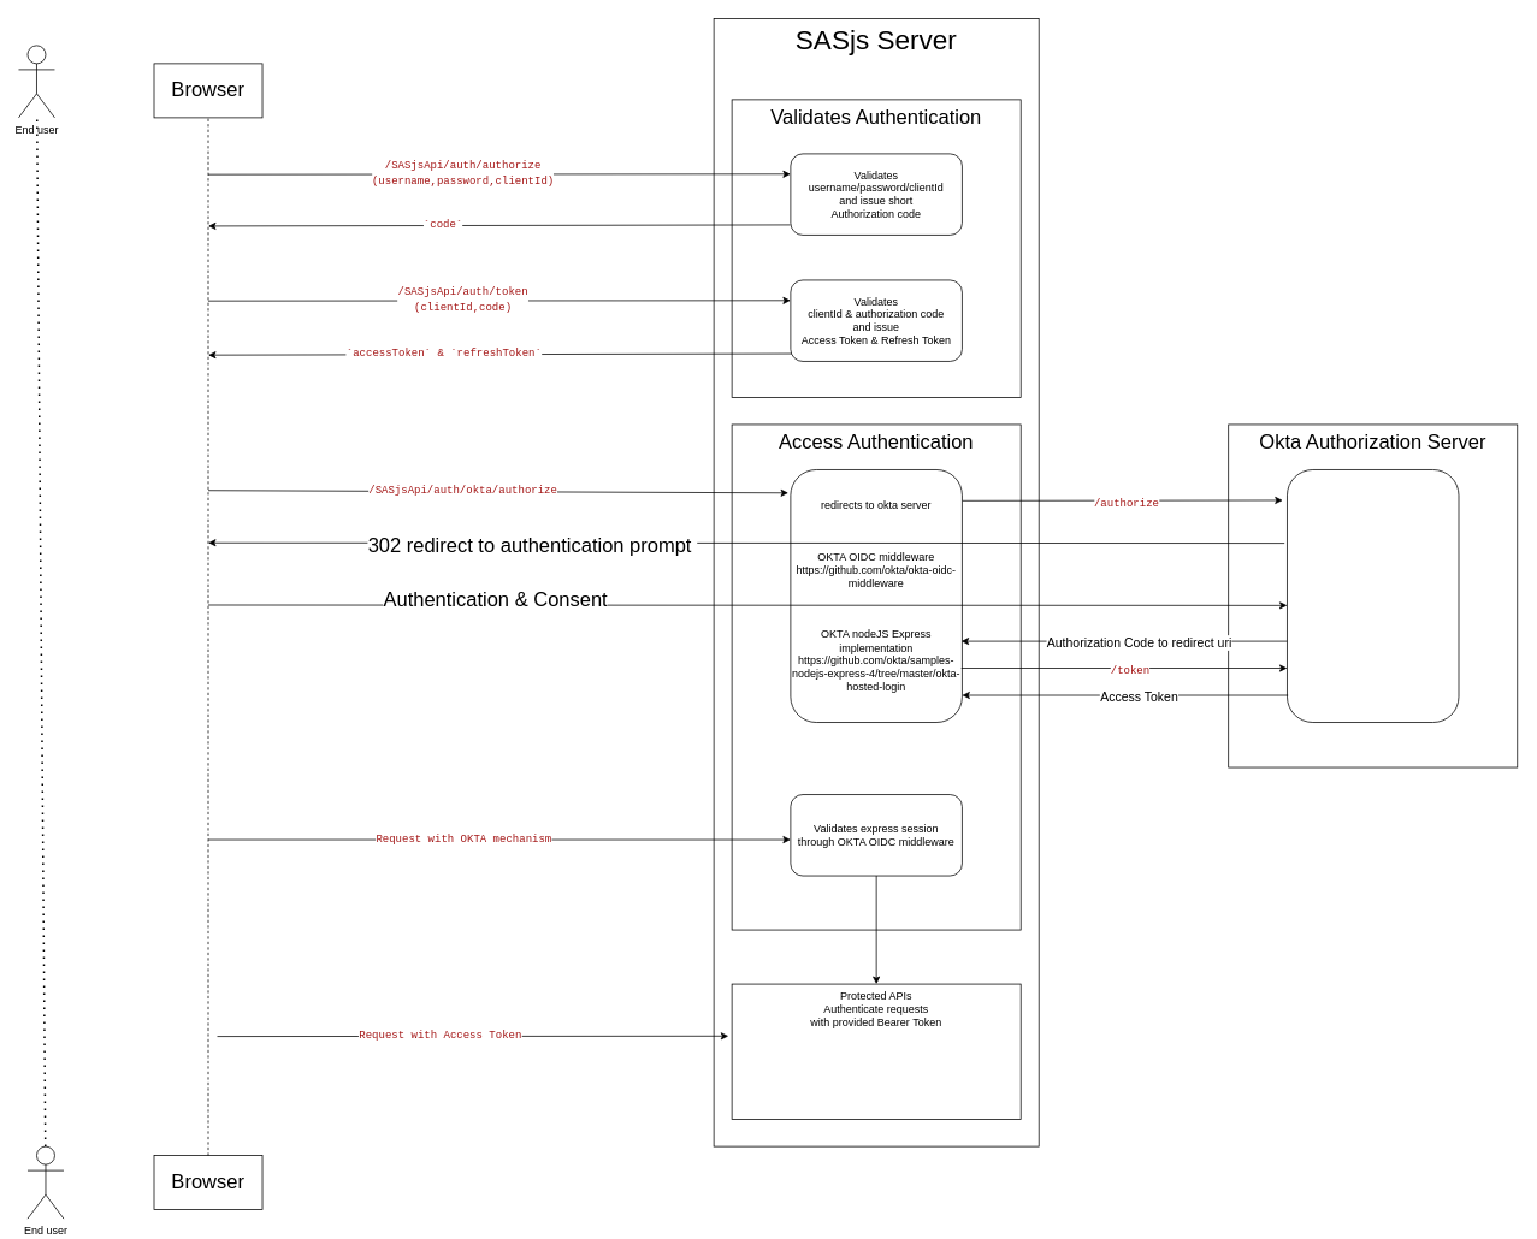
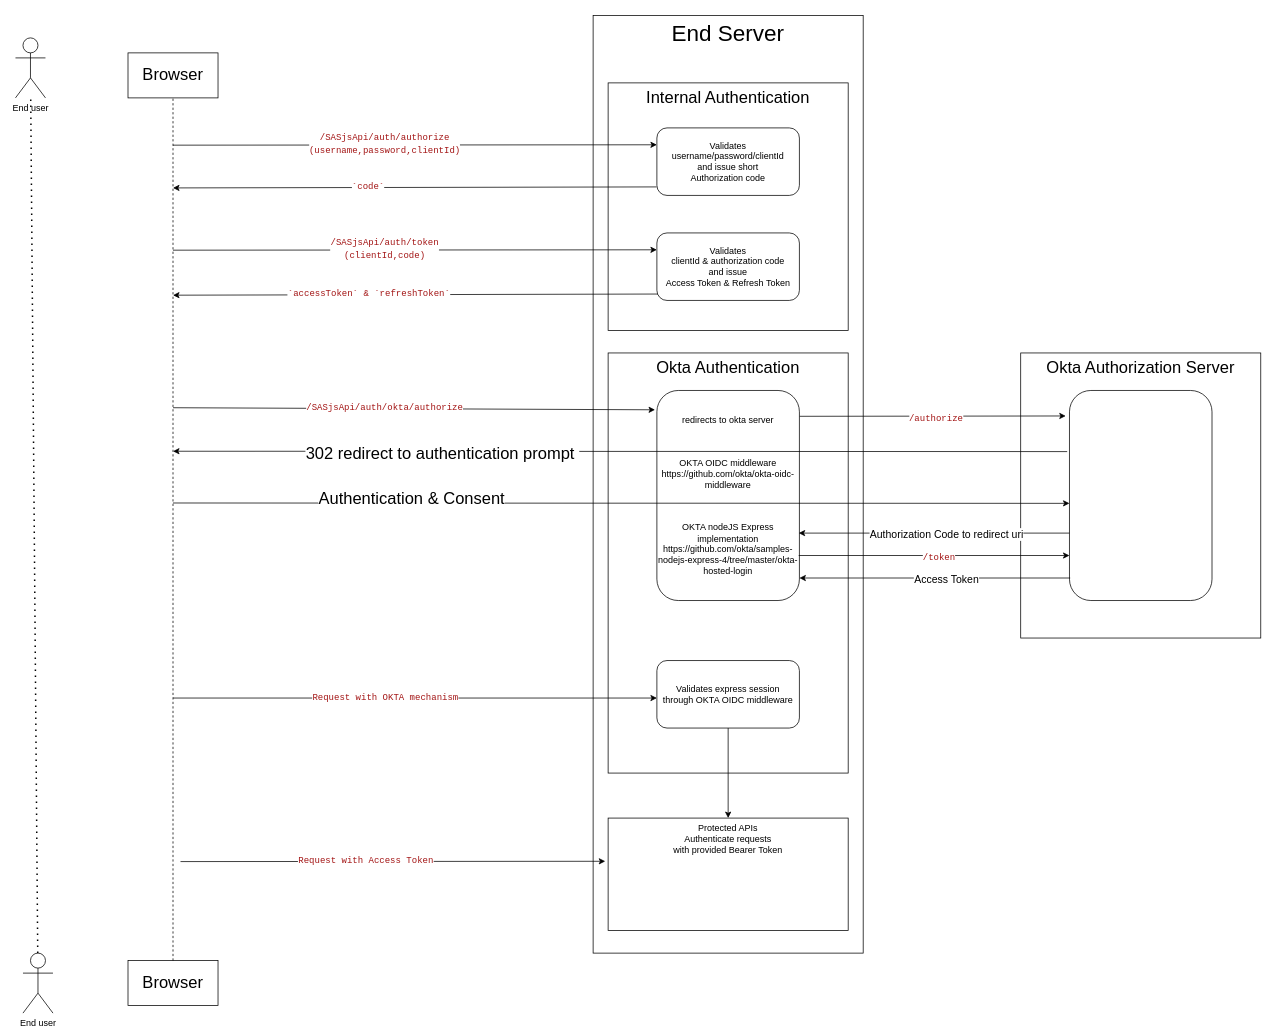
- <mxCell id="2" value="SASjs Server" style="whiteSpace=wrap;html=1;verticalAlign=top;fontStyle=0;fontSize=30;" parent="1" vertex="1"><mxGeometry x="790" y="20" width="360" height="1250" as="geometry" /></mxCell>
+ <mxCell id="2" value="End Server" style="whiteSpace=wrap;html=1;verticalAlign=top;fontStyle=0;fontSize=30;" parent="1" vertex="1"><mxGeometry x="790" y="20" width="360" height="1250" as="geometry" /></mxCell>
- <mxCell id="3" value="&lt;font style=&quot;font-size: 22px&quot;&gt;Validates Authentication&lt;/font&gt;" style="whiteSpace=wrap;html=1;verticalAlign=top;fontStyle=0;" vertex="1" parent="1"><mxGeometry x="810" y="110" width="320" height="330" as="geometry" /></mxCell>
+ <mxCell id="3" value="&lt;font style=&quot;font-size: 22px&quot;&gt;Internal Authentication&lt;/font&gt;" style="whiteSpace=wrap;html=1;verticalAlign=top;fontStyle=0;" vertex="1" parent="1"><mxGeometry x="810" y="110" width="320" height="330" as="geometry" /></mxCell>
- <mxCell id="23" value="&lt;font style=&quot;font-size: 22px&quot;&gt;Access Authentication&lt;/font&gt;" style="whiteSpace=wrap;html=1;verticalAlign=top;fontStyle=0;" vertex="1" parent="1"><mxGeometry x="810" y="470" width="320" height="560" as="geometry" /></mxCell>
+ <mxCell id="23" value="&lt;font style=&quot;font-size: 22px&quot;&gt;Okta Authentication&lt;/font&gt;" style="whiteSpace=wrap;html=1;verticalAlign=top;fontStyle=0;" vertex="1" parent="1"><mxGeometry x="810" y="470" width="320" height="560" as="geometry" /></mxCell>
